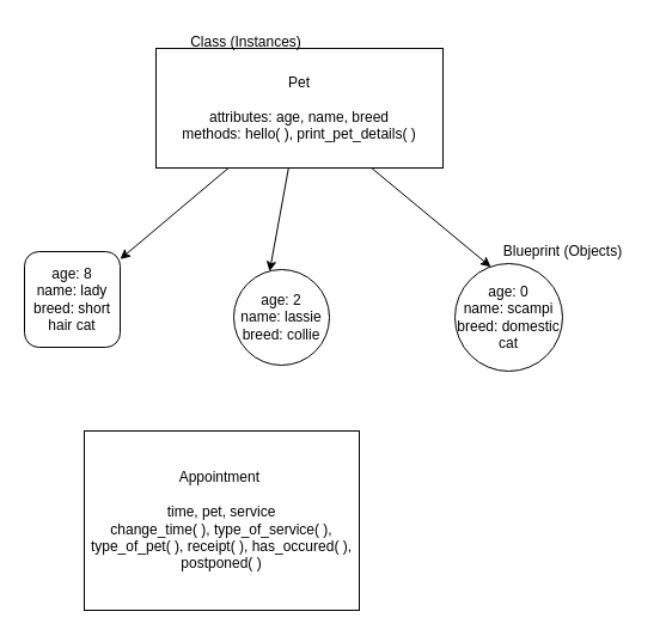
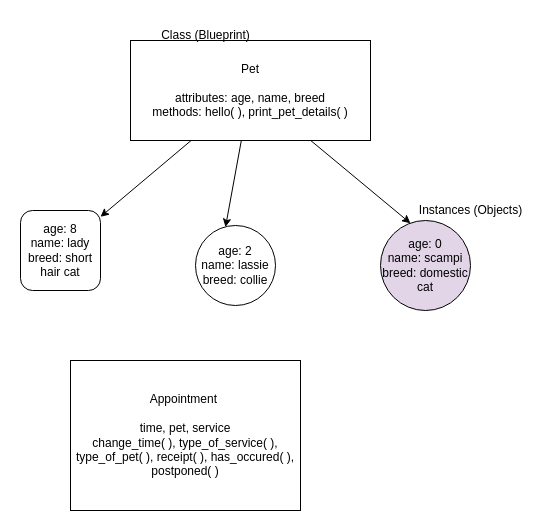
- <mxCell id="9" value="Class (Instances)" style="text;html=1;align=center;verticalAlign=middle;resizable=0;points=[];autosize=1;strokeColor=none;fillColor=none;" vertex="1" parent="1"><mxGeometry x="150" y="20" width="110" height="30" as="geometry" /></mxCell>
+ <mxCell id="9" value="Class (Blueprint)" style="text;html=1;align=center;verticalAlign=middle;resizable=0;points=[];autosize=1;strokeColor=none;fillColor=none;" vertex="1" parent="1"><mxGeometry x="150" y="20" width="110" height="30" as="geometry" /></mxCell>
- <mxCell id="10" value="Blueprint (Objects)" style="text;html=1;align=center;verticalAlign=middle;resizable=0;points=[];autosize=1;strokeColor=none;fillColor=none;" vertex="1" parent="1"><mxGeometry x="405" y="195" width="130" height="30" as="geometry" /></mxCell>
+ <mxCell id="10" value="Instances (Objects)" style="text;html=1;align=center;verticalAlign=middle;resizable=0;points=[];autosize=1;strokeColor=none;fillColor=none;" vertex="1" parent="1"><mxGeometry x="405" y="195" width="130" height="30" as="geometry" /></mxCell>
- <mxCell id="8" value="age: 0&lt;br&gt;name: scampi&lt;br&gt;breed: domestic cat" style="ellipse;whiteSpace=wrap;html=1;" vertex="1" parent="1"><mxGeometry x="380" y="220" width="90" height="90" as="geometry" /></mxCell>
+ <mxCell id="8" value="age: 0&lt;br&gt;name: scampi&lt;br&gt;breed: domestic cat" style="ellipse;whiteSpace=wrap;html=1;fillColor=#e1d5e7;" vertex="1" parent="1"><mxGeometry x="380" y="220" width="90" height="90" as="geometry" /></mxCell>
